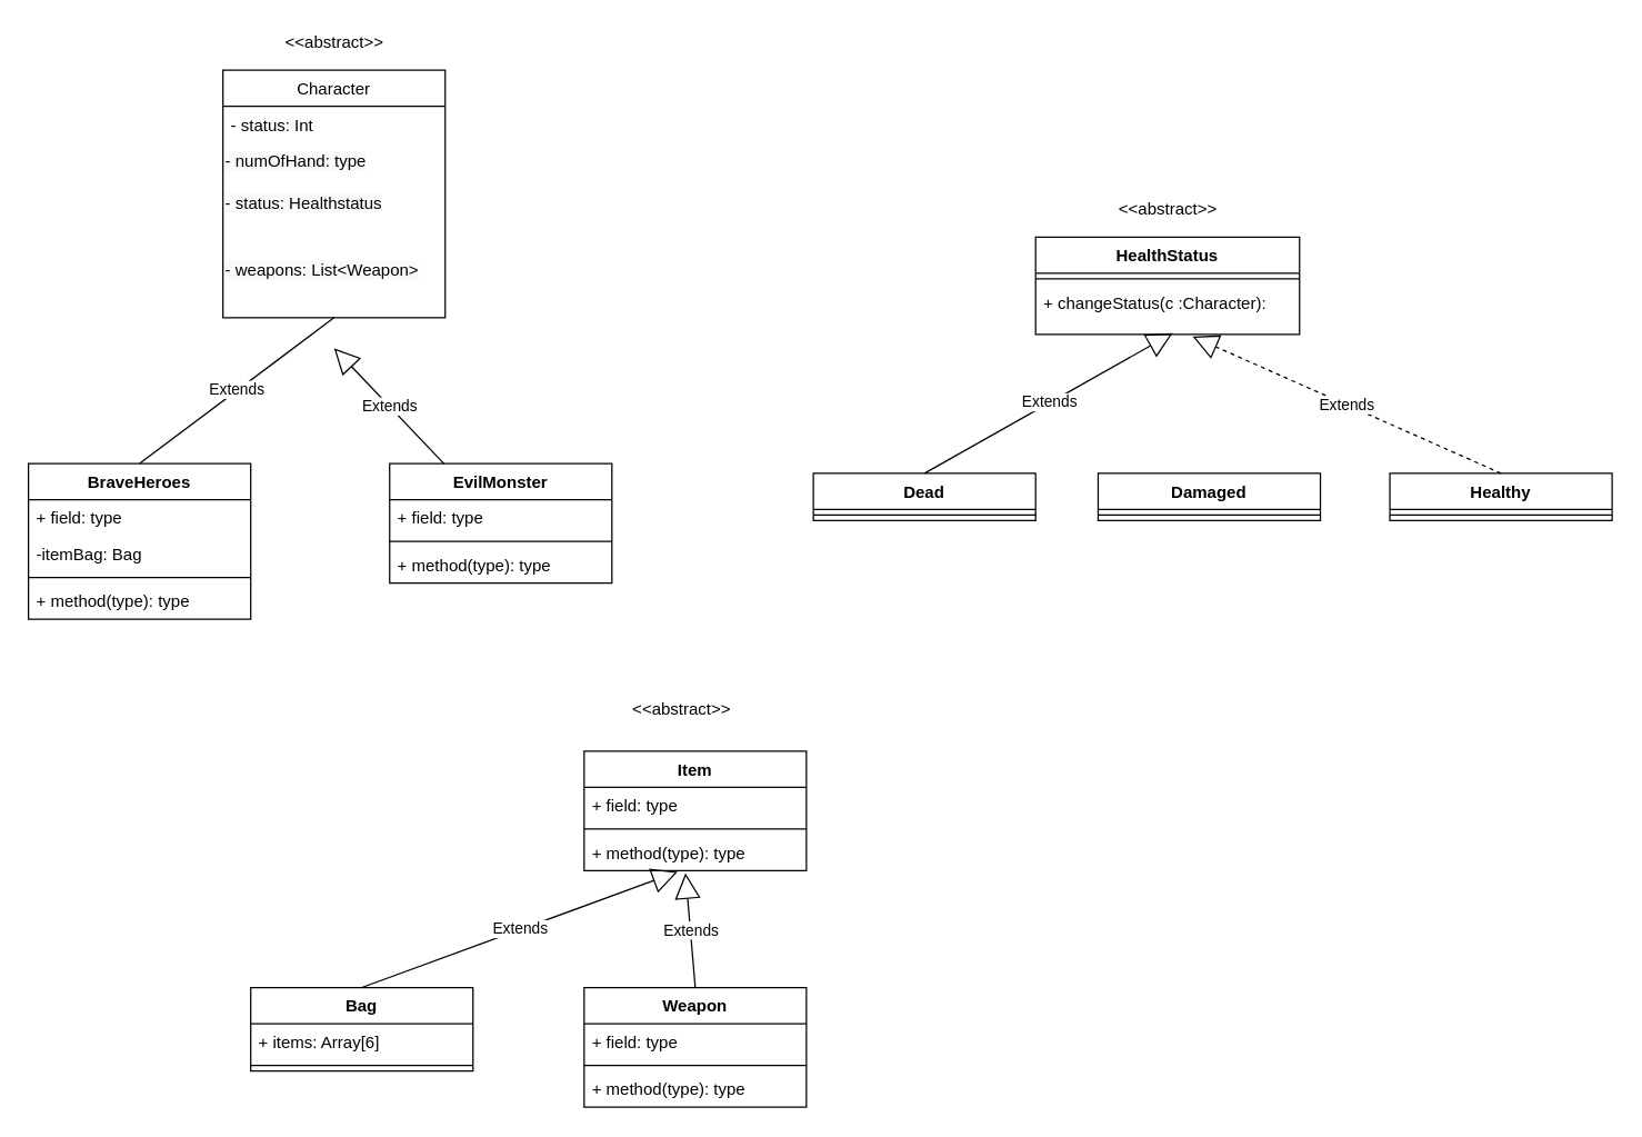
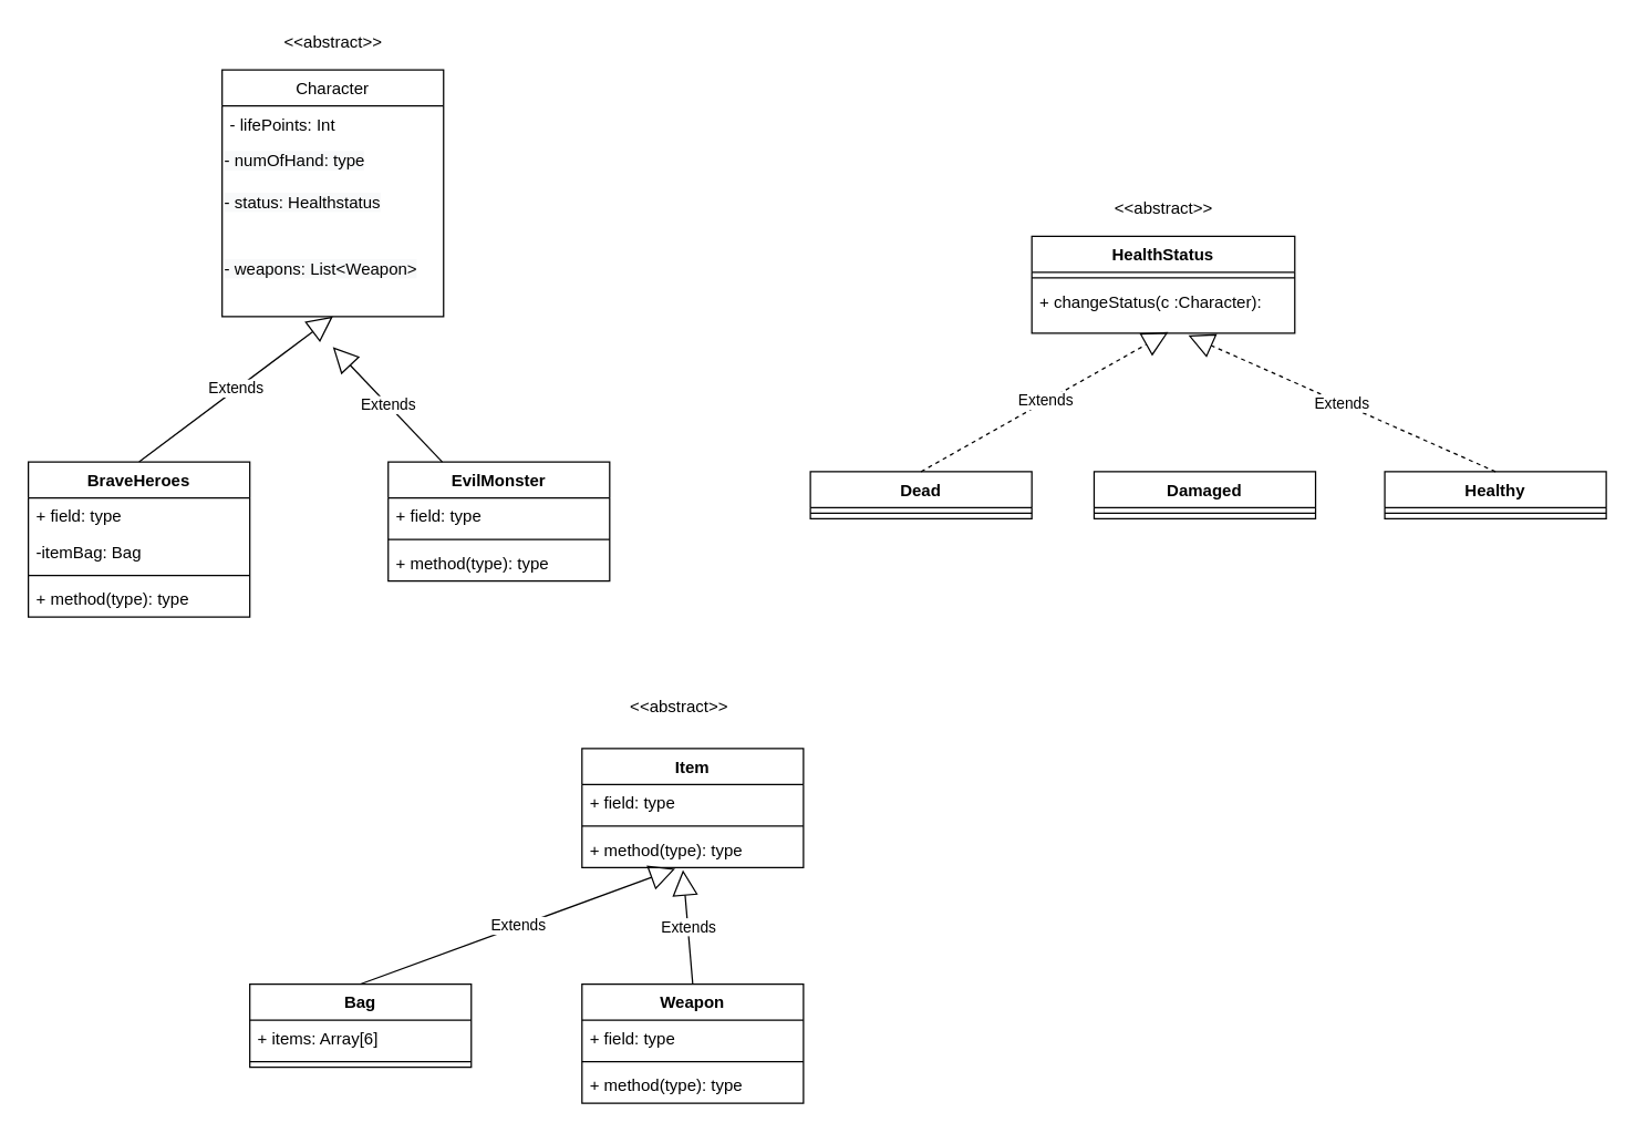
- <mxCell id="3" value="- status: Int" style="text;strokeColor=none;fillColor=none;align=left;verticalAlign=top;spacingLeft=4;spacingRight=4;overflow=hidden;rotatable=0;points=[[0,0.5],[1,0.5]];portConstraint=eastwest;" vertex="1" parent="2"><mxGeometry y="26" width="160" height="26" as="geometry" /></mxCell>
+ <mxCell id="3" value="- lifePoints: Int" style="text;strokeColor=none;fillColor=none;align=left;verticalAlign=top;spacingLeft=4;spacingRight=4;overflow=hidden;rotatable=0;points=[[0,0.5],[1,0.5]];portConstraint=eastwest;" vertex="1" parent="2"><mxGeometry y="26" width="160" height="26" as="geometry" /></mxCell>
- <mxCell id="17" value="Extends" style="endArrow=none;endSize=16;endFill=0;html=1;rounded=0;entryX=0.5;entryY=1;entryDx=0;entryDy=0;exitX=0.5;exitY=0;exitDx=0;exitDy=0;" edge="1" parent="1" source="12" target="6"><mxGeometry width="160" relative="1" as="geometry"><mxPoint x="70" y="323" as="sourcePoint" /><mxPoint x="210" y="283" as="targetPoint" /></mxGeometry></mxCell>
+ <mxCell id="17" value="Extends" style="endArrow=block;endSize=16;endFill=0;html=1;rounded=0;entryX=0.5;entryY=1;entryDx=0;entryDy=0;exitX=0.5;exitY=0;exitDx=0;exitDy=0;" edge="1" parent="1" source="12" target="6"><mxGeometry width="160" relative="1" as="geometry"><mxPoint x="70" y="323" as="sourcePoint" /><mxPoint x="210" y="283" as="targetPoint" /></mxGeometry></mxCell>
- <mxCell id="29" value="Extends" style="endArrow=block;endSize=16;endFill=0;html=1;rounded=0;exitX=0.5;exitY=0;exitDx=0;exitDy=0;entryX=0.519;entryY=0.978;entryDx=0;entryDy=0;entryPerimeter=0;" edge="1" parent="1" source="23" target="21"><mxGeometry width="160" relative="1" as="geometry"><mxPoint x="661.44" y="348.81" as="sourcePoint" /><mxPoint x="795" y="240.004" as="targetPoint" /></mxGeometry></mxCell>
+ <mxCell id="29" value="Extends" style="endArrow=block;endSize=16;endFill=0;html=1;rounded=0;exitX=0.5;exitY=0;exitDx=0;exitDy=0;entryX=0.519;entryY=0.978;entryDx=0;entryDy=0;entryPerimeter=0;dashed=1;" edge="1" parent="1" source="23" target="21"><mxGeometry width="160" relative="1" as="geometry"><mxPoint x="661.44" y="348.81" as="sourcePoint" /><mxPoint x="795" y="240.004" as="targetPoint" /></mxGeometry></mxCell>
